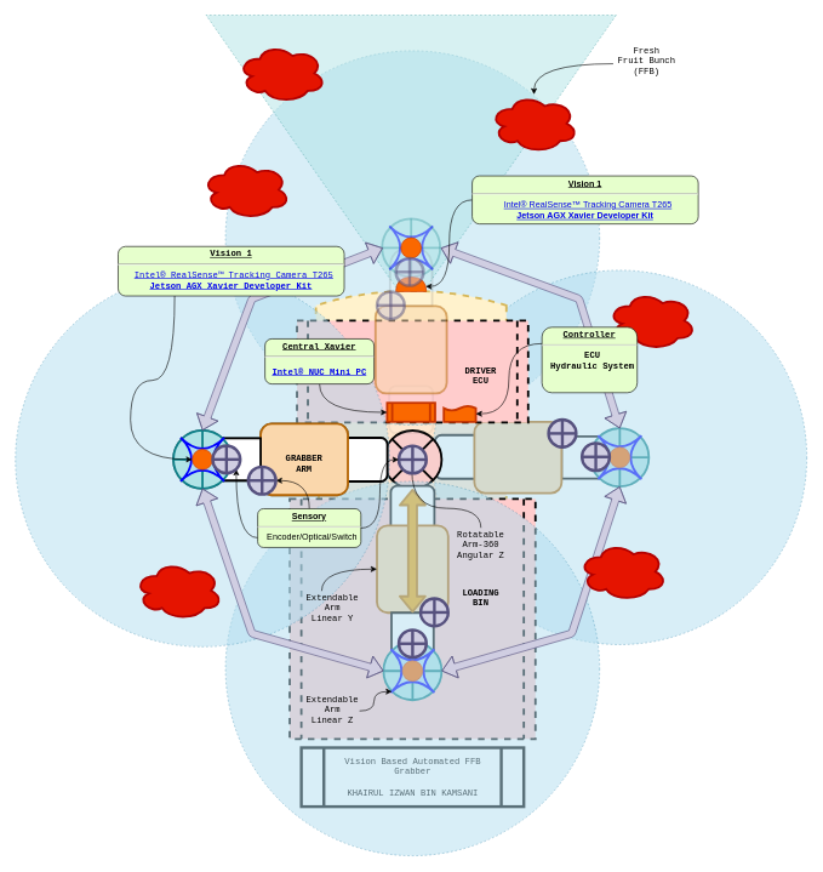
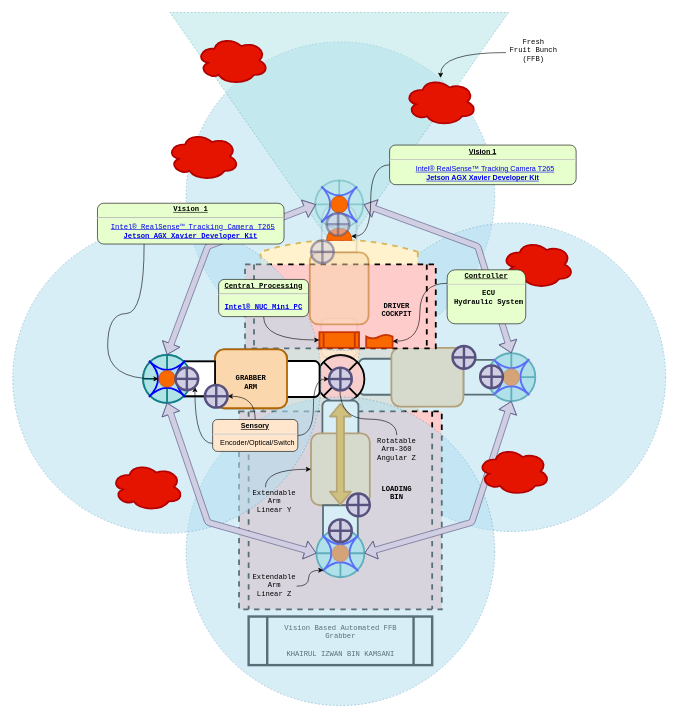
- <mxCell id="86" value="&lt;p style=&quot;margin: 0px ; margin-top: 4px ; text-align: center ; text-decoration: underline&quot;&gt;&lt;strong&gt;Central Xavier&lt;br&gt;&lt;/strong&gt;&lt;/p&gt;&lt;hr&gt;&lt;h1 class=&quot;headline-font-clear-bold&quot; itemprop=&quot;name&quot; style=&quot;box-sizing: border-box ; margin: 0px ; line-height: 0.9&quot;&gt;&lt;font style=&quot;font-size: 12px&quot;&gt;&lt;a href=&quot;https://www.intel.com/content/www/us/en/products/boards-kits/nuc.html&quot;&gt;Intel® NUC Mini PC&lt;/a&gt;&lt;/font&gt;&lt;/h1&gt;&lt;p style=&quot;margin: 0px ; margin-left: 8px&quot;&gt;&lt;br&gt;&lt;/p&gt;" style="verticalAlign=middle;align=center;overflow=fill;fontSize=12;fontFamily=Courier New;html=1;rounded=1;fontStyle=1;strokeWidth=1;fillColor=#E6FFCC" vertex="1" parent="1"><mxGeometry x="364" y="465" width="150" height="62" as="geometry" /></mxCell>
+ <mxCell id="86" value="&lt;p style=&quot;margin: 0px ; margin-top: 4px ; text-align: center ; text-decoration: underline&quot;&gt;&lt;strong&gt;Central Processing&lt;br&gt;&lt;/strong&gt;&lt;/p&gt;&lt;hr&gt;&lt;h1 class=&quot;headline-font-clear-bold&quot; itemprop=&quot;name&quot; style=&quot;box-sizing: border-box ; margin: 0px ; line-height: 0.9&quot;&gt;&lt;font style=&quot;font-size: 12px&quot;&gt;&lt;a href=&quot;https://www.intel.com/content/www/us/en/products/boards-kits/nuc.html&quot;&gt;Intel® NUC Mini PC&lt;/a&gt;&lt;/font&gt;&lt;/h1&gt;&lt;p style=&quot;margin: 0px ; margin-left: 8px&quot;&gt;&lt;br&gt;&lt;/p&gt;" style="verticalAlign=middle;align=center;overflow=fill;fontSize=12;fontFamily=Courier New;html=1;rounded=1;fontStyle=1;strokeWidth=1;fillColor=#E6FFCC" vertex="1" parent="1"><mxGeometry x="364" y="465" width="150" height="62" as="geometry" /></mxCell>
- <mxCell id="18" value="DRIVER&#10;ECU" style="text;spacingTop=-5;align=center;fontStyle=1;fontFamily=Courier New;" parent="1" vertex="1"><mxGeometry x="646" y="500" width="30" height="20" as="geometry" /></mxCell>
+ <mxCell id="18" value="DRIVER&#10;COCKPIT" style="text;spacingTop=-5;align=center;fontStyle=1;fontFamily=Courier New;" parent="1" vertex="1"><mxGeometry x="646" y="500" width="30" height="20" as="geometry" /></mxCell>
- <mxCell id="51" value="&lt;p style=&quot;margin: 0px ; margin-top: 4px ; text-align: center ; text-decoration: underline&quot;&gt;&lt;strong&gt;Sensory&lt;br&gt;&lt;/strong&gt;&lt;/p&gt;&lt;hr&gt;&lt;p style=&quot;margin: 0px 0px 0px 8px&quot;&gt;&lt;span style=&quot;font-weight: 500&quot;&gt;Encoder/Optical/Switch&lt;/span&gt;&lt;/p&gt;" style="verticalAlign=middle;align=center;overflow=fill;fontSize=12;fontFamily=Helvetica;html=1;rounded=1;fontStyle=1;strokeWidth=1;fillColor=#E6FFCC" vertex="1" parent="39"><mxGeometry x="18" y="214.75" width="142" height="53.25" as="geometry" /></mxCell>
+ <mxCell id="51" value="&lt;p style=&quot;margin: 0px ; margin-top: 4px ; text-align: center ; text-decoration: underline&quot;&gt;&lt;strong&gt;Sensory&lt;br&gt;&lt;/strong&gt;&lt;/p&gt;&lt;hr&gt;&lt;p style=&quot;margin: 0px 0px 0px 8px&quot;&gt;&lt;span style=&quot;font-weight: 500&quot;&gt;Encoder/Optical/Switch&lt;/span&gt;&lt;/p&gt;" style="verticalAlign=middle;align=center;overflow=fill;fontSize=12;fontFamily=Helvetica;html=1;rounded=1;fontStyle=1;strokeWidth=1;fillColor=#ffe6cc;" vertex="1" parent="39"><mxGeometry x="18" y="214.75" width="142" height="53.25" as="geometry" /></mxCell>
